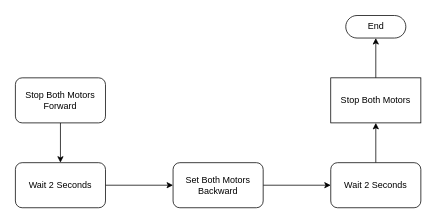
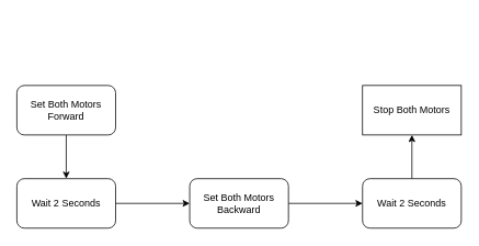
- <mxCell id="2" value="End" style="html=1;dashed=0;whitespace=wrap;shape=mxgraph.dfd.start;hachureGap=4;" parent="1" vertex="1"><mxGeometry x="460" y="20" width="80" height="30" as="geometry" /></mxCell>
- <mxCell id="11" style="edgeStyle=orthogonalEdgeStyle;rounded=0;orthogonalLoop=1;jettySize=auto;html=1;entryX=0.5;entryY=0.5;entryDx=0;entryDy=15;entryPerimeter=0;" edge="1" parent="1" source="12" target="2"><mxGeometry relative="1" as="geometry" /></mxCell>
- <mxCell id="4" value="Stop Both Motors Forward" style="rounded=1;whiteSpace=wrap;html=1;hachureGap=4;" parent="1" vertex="1"><mxGeometry x="20" y="103" width="120" height="60" as="geometry" /></mxCell>
+ <mxCell id="4" value="Set Both Motors Forward" style="rounded=1;whiteSpace=wrap;html=1;hachureGap=4;" parent="1" vertex="1"><mxGeometry x="20" y="103" width="120" height="60" as="geometry" /></mxCell>
